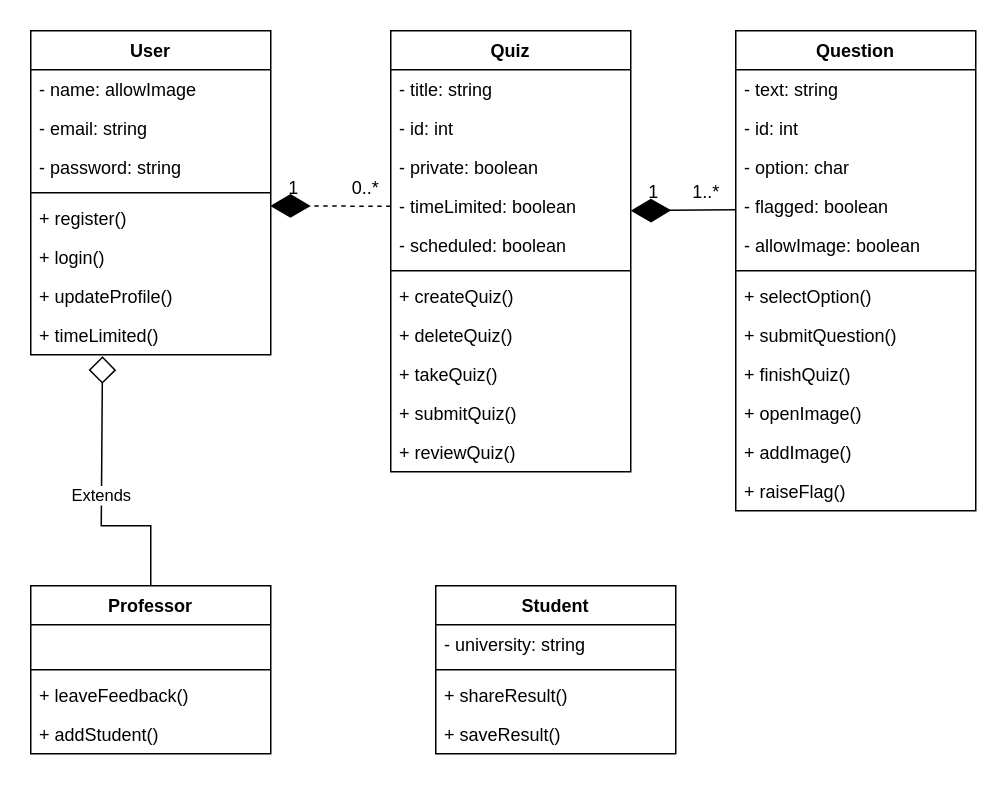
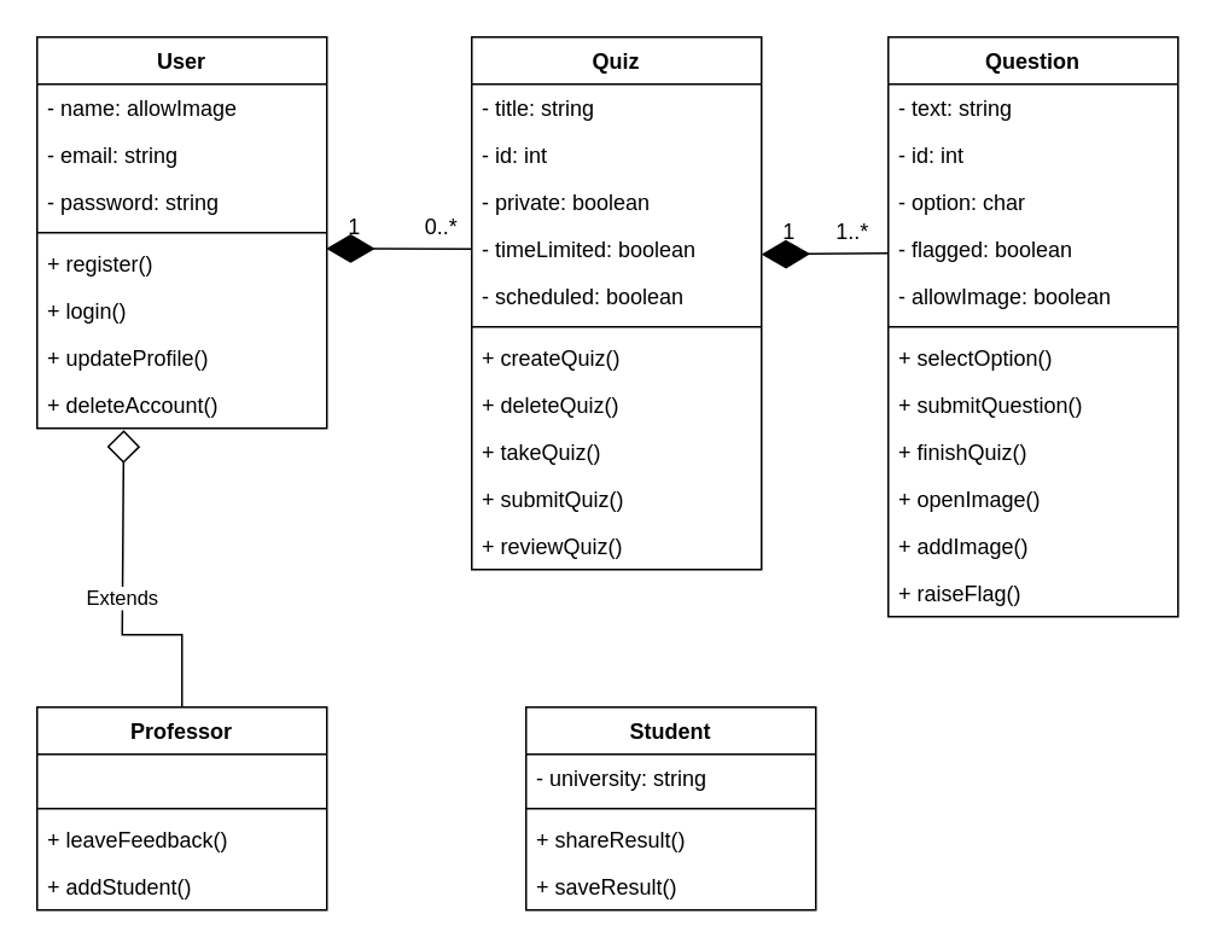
- <mxCell id="47" value="" style="endArrow=diamondThin;endFill=1;endSize=24;html=1;rounded=0;entryX=0.998;entryY=0.183;entryDx=0;entryDy=0;entryPerimeter=0;exitX=0;exitY=0.5;exitDx=0;exitDy=0;dashed=1;" edge="1" parent="1" source="26" target="7"><mxGeometry width="160" relative="1" as="geometry"><mxPoint x="200" y="250" as="sourcePoint" /><mxPoint x="360" y="250" as="targetPoint" /></mxGeometry></mxCell>
+ <mxCell id="47" value="" style="endArrow=diamondThin;endFill=1;endSize=24;html=1;rounded=0;entryX=0.998;entryY=0.183;entryDx=0;entryDy=0;entryPerimeter=0;exitX=0;exitY=0.5;exitDx=0;exitDy=0;" edge="1" parent="1" source="26" target="7"><mxGeometry width="160" relative="1" as="geometry"><mxPoint x="200" y="250" as="sourcePoint" /><mxPoint x="360" y="250" as="targetPoint" /></mxGeometry></mxCell>
- <mxCell id="10" value="+ timeLimited()" style="text;strokeColor=none;fillColor=none;align=left;verticalAlign=top;spacingLeft=4;spacingRight=4;overflow=hidden;rotatable=0;points=[[0,0.5],[1,0.5]];portConstraint=eastwest;whiteSpace=wrap;html=1;" vertex="1" parent="2"><mxGeometry y="190" width="160" height="26" as="geometry" /></mxCell>
+ <mxCell id="10" value="+ deleteAccount()" style="text;strokeColor=none;fillColor=none;align=left;verticalAlign=top;spacingLeft=4;spacingRight=4;overflow=hidden;rotatable=0;points=[[0,0.5],[1,0.5]];portConstraint=eastwest;whiteSpace=wrap;html=1;" vertex="1" parent="2"><mxGeometry y="190" width="160" height="26" as="geometry" /></mxCell>
